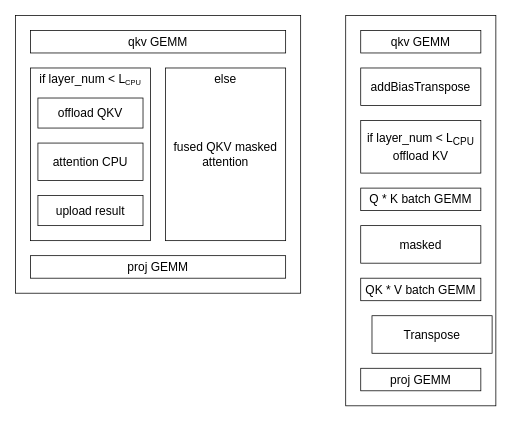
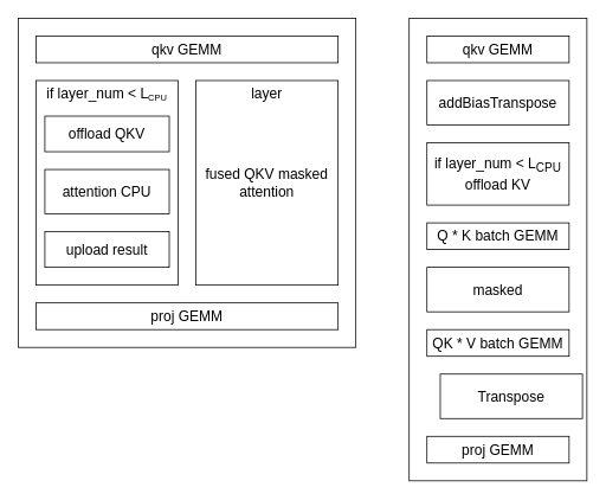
- <mxCell id="19" value="&lt;span style=&quot;font-size: 16px;&quot;&gt;else&lt;/span&gt;" style="text;html=1;align=center;verticalAlign=middle;whiteSpace=wrap;rounded=0;" vertex="1" parent="1"><mxGeometry x="220" y="90" width="160" height="30" as="geometry" /></mxCell>
+ <mxCell id="19" value="&lt;span style=&quot;font-size: 16px;&quot;&gt;layer&lt;/span&gt;" style="text;html=1;align=center;verticalAlign=middle;whiteSpace=wrap;rounded=0;" vertex="1" parent="1"><mxGeometry x="220" y="90" width="160" height="30" as="geometry" /></mxCell>
